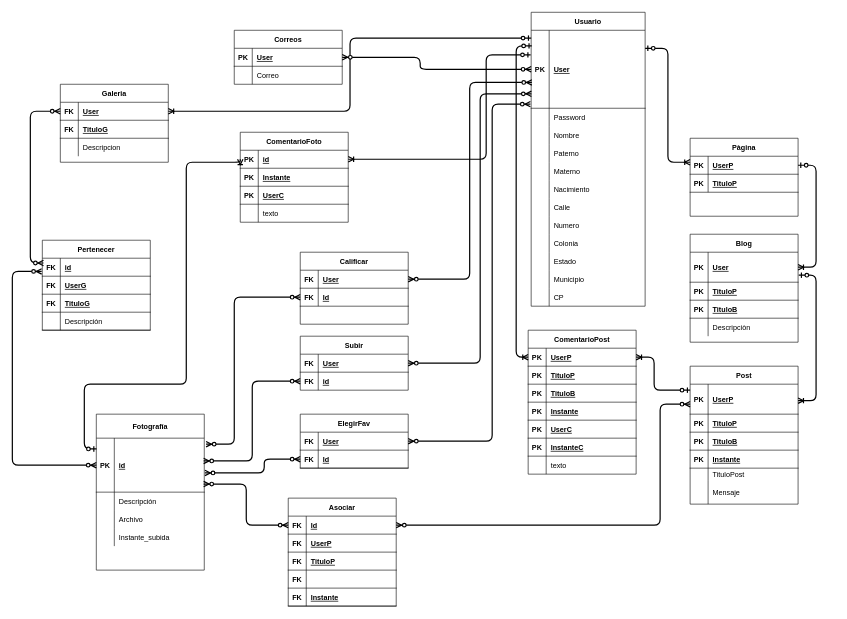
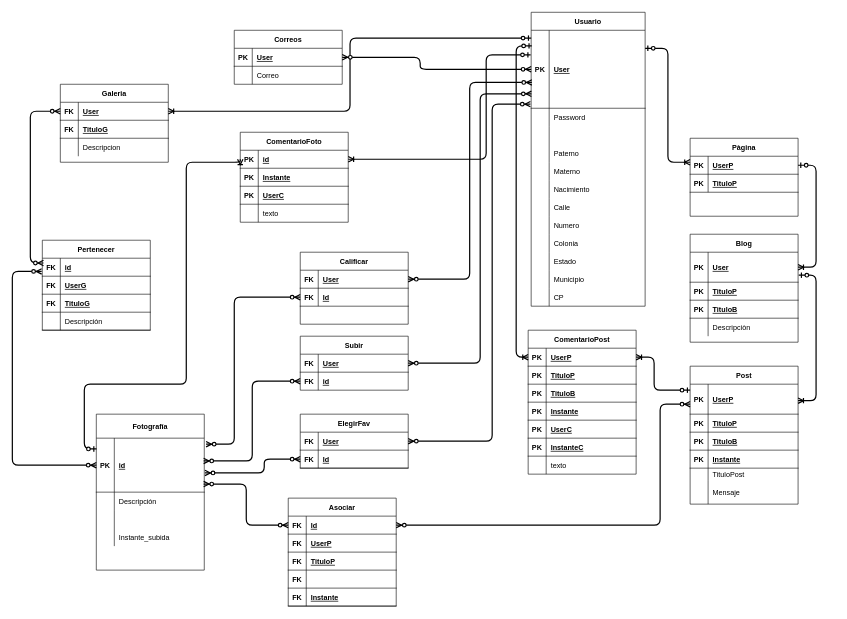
- <mxCell id="158" value="Nombre" style="shape=partialRectangle;connectable=0;fillColor=none;top=0;left=0;bottom=0;right=0;align=left;spacingLeft=6;overflow=hidden;" vertex="1" parent="156"><mxGeometry x="30" width="160" height="30" as="geometry" /></mxCell>
- <mxCell id="11" value="Archivo" style="shape=partialRectangle;connectable=0;fillColor=none;top=0;left=0;bottom=0;right=0;align=left;spacingLeft=6;overflow=hidden;" vertex="1" parent="9"><mxGeometry x="30" width="150" height="30" as="geometry" /></mxCell>
